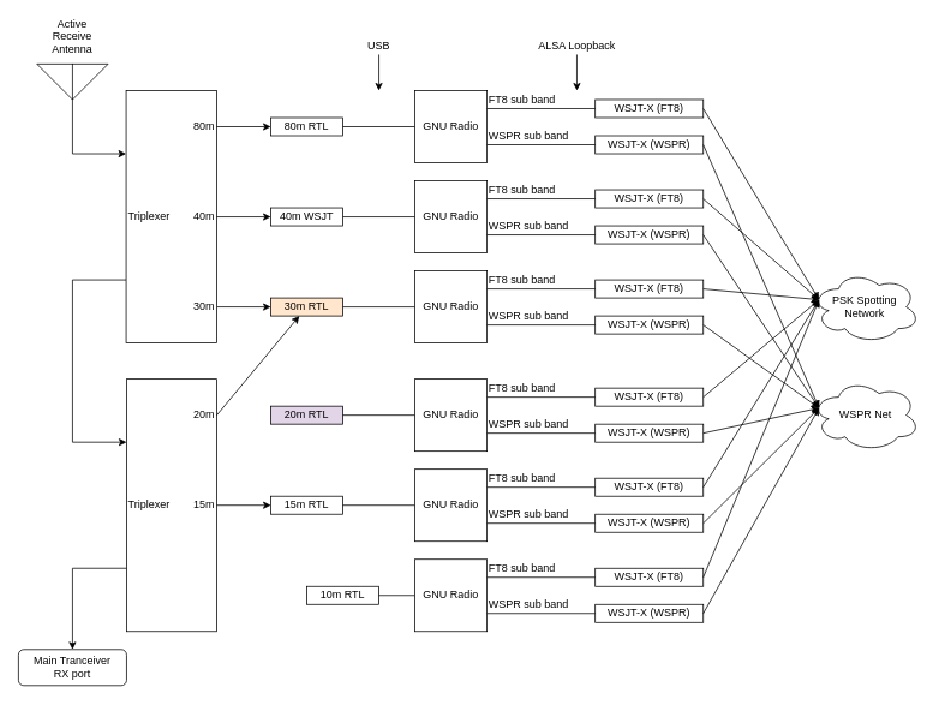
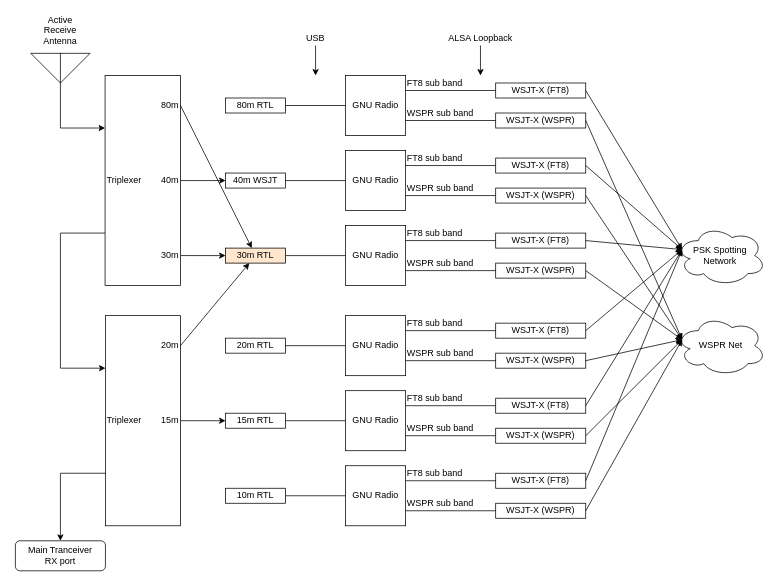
- <mxCell id="19" value="" style="endArrow=classic;html=1;entryX=0;entryY=0.5;entryDx=0;entryDy=0;exitX=1;exitY=0.5;exitDx=0;exitDy=0;endFill=1;" parent="1" source="69" target="6" edge="1"><mxGeometry width="50" height="50" relative="1" as="geometry"><mxPoint x="250" y="120" as="sourcePoint" /><mxPoint x="179.5" y="120.12" as="targetPoint" /></mxGeometry></mxCell>
+ <mxCell id="19" value="" style="endArrow=classic;html=1;exitX=1;exitY=0.5;exitDx=0;exitDy=0;endFill=1;" parent="1" source="69" target="8" edge="1"><mxGeometry width="50" height="50" relative="1" as="geometry"><mxPoint x="250" y="120" as="sourcePoint" /><mxPoint x="179.5" y="120.12" as="targetPoint" /></mxGeometry></mxCell>
- <mxCell id="9" value="20m RTL" style="rounded=0;whiteSpace=wrap;html=1;fillColor=#e1d5e7;" parent="1" vertex="1"><mxGeometry x="300" y="450" width="80" height="20" as="geometry" /></mxCell>
+ <mxCell id="9" value="20m RTL" style="rounded=0;whiteSpace=wrap;html=1;" parent="1" vertex="1"><mxGeometry x="300" y="450" width="80" height="20" as="geometry" /></mxCell>
- <mxCell id="11" value="10m RTL" style="rounded=0;whiteSpace=wrap;html=1;" parent="1" vertex="1"><mxGeometry x="340" y="650" width="80" height="20" as="geometry" /></mxCell>
+ <mxCell id="11" value="10m RTL" style="rounded=0;whiteSpace=wrap;html=1;" parent="1" vertex="1"><mxGeometry x="300" y="650" width="80" height="20" as="geometry" /></mxCell>
